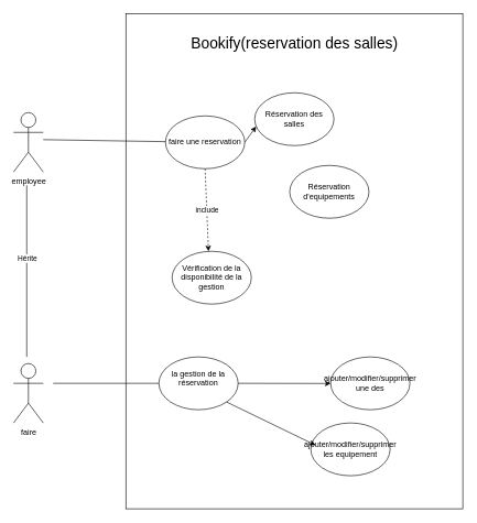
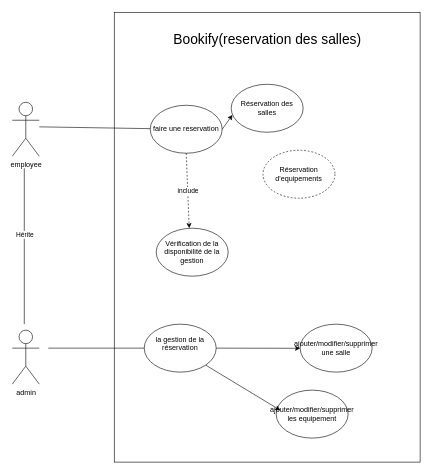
- <mxCell id="8" value="Réservation d'equipements" style="ellipse;whiteSpace=wrap;html=1;" vertex="1" parent="1"><mxGeometry x="438" y="250" width="120" height="80" as="geometry" /></mxCell>
+ <mxCell id="8" value="Réservation d'equipements" style="ellipse;whiteSpace=wrap;html=1;dashed=1;" vertex="1" parent="1"><mxGeometry x="438" y="250" width="120" height="80" as="geometry" /></mxCell>
- <mxCell id="17" value="ajouter/modifier/supprimer une des" style="ellipse;whiteSpace=wrap;html=1;" vertex="1" parent="1"><mxGeometry x="500" y="540" width="120" height="80" as="geometry" /></mxCell>
+ <mxCell id="17" value="ajouter/modifier/supprimer une salle" style="ellipse;whiteSpace=wrap;html=1;" vertex="1" parent="1"><mxGeometry x="500" y="540" width="120" height="80" as="geometry" /></mxCell>
- <mxCell id="4" value="&lt;div&gt;faire&lt;/div&gt;&lt;div&gt;&lt;br&gt;&lt;/div&gt;" style="shape=umlActor;verticalLabelPosition=bottom;verticalAlign=top;html=1;outlineConnect=0;" vertex="1" parent="1"><mxGeometry x="20" y="550" width="45" height="90" as="geometry" /></mxCell>
+ <mxCell id="4" value="&lt;div&gt;admin&lt;/div&gt;&lt;div&gt;&lt;br&gt;&lt;/div&gt;" style="shape=umlActor;verticalLabelPosition=bottom;verticalAlign=top;html=1;outlineConnect=0;" vertex="1" parent="1"><mxGeometry x="20" y="550" width="45" height="90" as="geometry" /></mxCell>
- <mxCell id="20" value="ajouter/modifier/supprimer les equipement" style="ellipse;whiteSpace=wrap;html=1;" vertex="1" parent="1"><mxGeometry x="470" y="640" width="120" height="80" as="geometry" /></mxCell>
+ <mxCell id="20" value="ajouter/modifier/supprimer les equipement" style="ellipse;whiteSpace=wrap;html=1;" vertex="1" parent="1"><mxGeometry x="460" y="650" width="120" height="80" as="geometry" /></mxCell>
